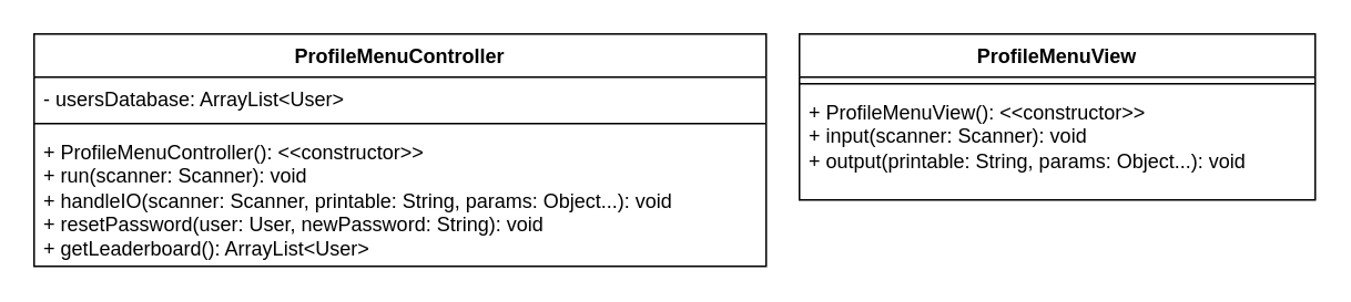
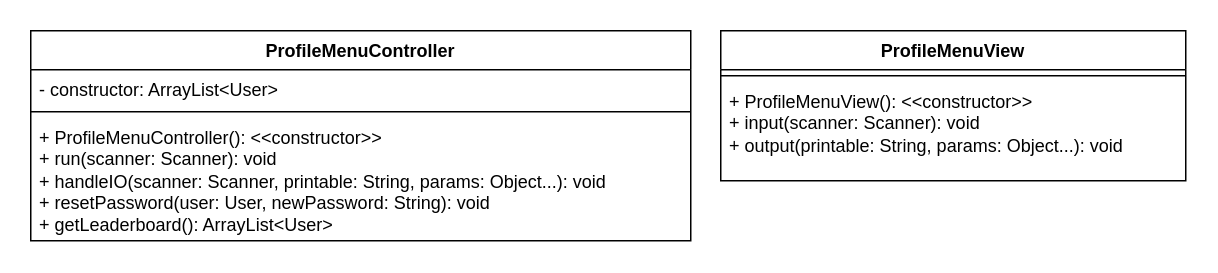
- <mxCell id="3" value="- usersDatabase: ArrayList&amp;lt;User&amp;gt;" style="text;strokeColor=none;fillColor=none;align=left;verticalAlign=top;spacingLeft=4;spacingRight=4;overflow=hidden;rotatable=0;points=[[0,0.5],[1,0.5]];portConstraint=eastwest;whiteSpace=wrap;html=1;" vertex="1" parent="2"><mxGeometry y="26" width="440" height="24" as="geometry" /></mxCell>
+ <mxCell id="3" value="- constructor: ArrayList&amp;lt;User&amp;gt;" style="text;strokeColor=none;fillColor=none;align=left;verticalAlign=top;spacingLeft=4;spacingRight=4;overflow=hidden;rotatable=0;points=[[0,0.5],[1,0.5]];portConstraint=eastwest;whiteSpace=wrap;html=1;" vertex="1" parent="2"><mxGeometry y="26" width="440" height="24" as="geometry" /></mxCell>
